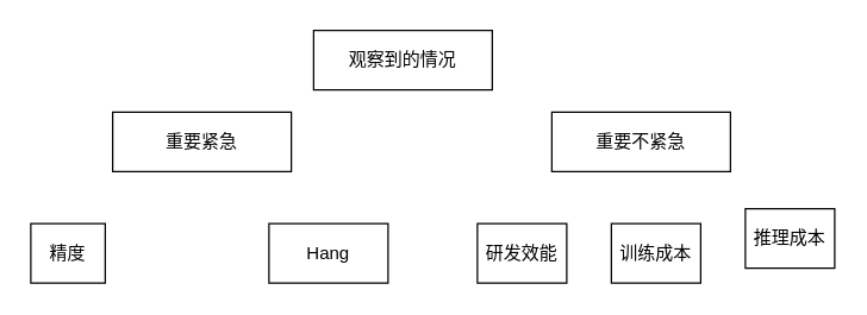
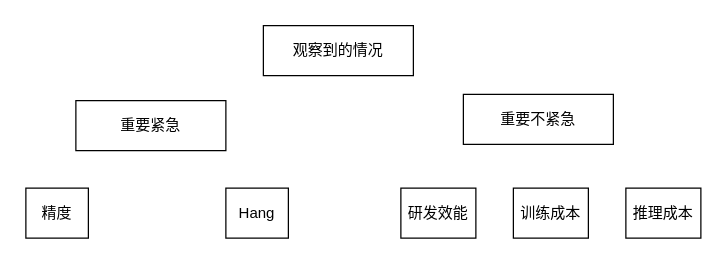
- <mxCell id="3" value="重要紧急" style="rounded=0;whiteSpace=wrap;html=1;" vertex="1" parent="1"><mxGeometry x="75" y="75" width="120" height="40" as="geometry" /></mxCell>
+ <mxCell id="3" value="重要紧急" style="rounded=0;whiteSpace=wrap;html=1;" vertex="1" parent="1"><mxGeometry x="60" y="80" width="120" height="40" as="geometry" /></mxCell>
- <mxCell id="9" value="&lt;div&gt;推理成本&lt;/div&gt;" style="rounded=0;whiteSpace=wrap;html=1;" vertex="1" parent="1"><mxGeometry x="500" y="140" width="60" height="40" as="geometry" /></mxCell>
+ <mxCell id="9" value="&lt;div&gt;推理成本&lt;/div&gt;" style="rounded=0;whiteSpace=wrap;html=1;" vertex="1" parent="1"><mxGeometry x="500" y="150" width="60" height="40" as="geometry" /></mxCell>
- <mxCell id="6" value="Hang" style="rounded=0;whiteSpace=wrap;html=1;" vertex="1" parent="1"><mxGeometry x="180" y="150" width="80" height="40" as="geometry" /></mxCell>
+ <mxCell id="6" value="Hang" style="rounded=0;whiteSpace=wrap;html=1;" vertex="1" parent="1"><mxGeometry x="180" y="150" width="50" height="40" as="geometry" /></mxCell>
